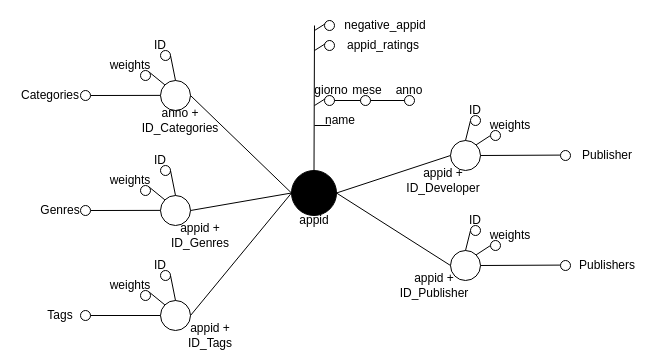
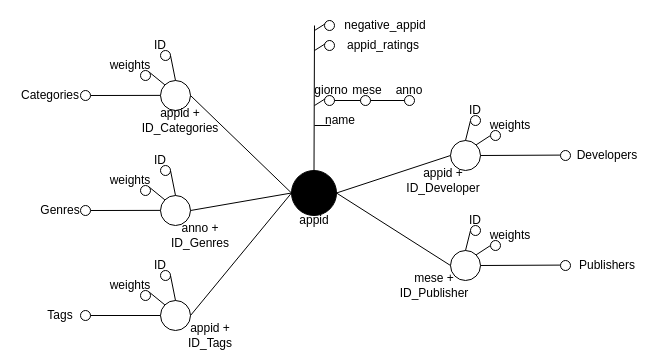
- <mxCell id="45" value="anno + ID_Categories" style="text;html=1;strokeColor=none;fillColor=none;align=center;verticalAlign=middle;whiteSpace=wrap;rounded=0;" parent="1" vertex="1"><mxGeometry x="150" y="115" width="60" height="10" as="geometry" /></mxCell>
+ <mxCell id="45" value="appid + ID_Categories" style="text;html=1;strokeColor=none;fillColor=none;align=center;verticalAlign=middle;whiteSpace=wrap;rounded=0;" parent="1" vertex="1"><mxGeometry x="150" y="115" width="60" height="10" as="geometry" /></mxCell>
- <mxCell id="65" value="Publisher" style="text;html=1;strokeColor=none;fillColor=none;align=center;verticalAlign=middle;whiteSpace=wrap;rounded=0;" parent="1" vertex="1"><mxGeometry x="577" y="150" width="60" height="10" as="geometry" /></mxCell>
+ <mxCell id="65" value="Developers" style="text;html=1;strokeColor=none;fillColor=none;align=center;verticalAlign=middle;whiteSpace=wrap;rounded=0;" parent="1" vertex="1"><mxGeometry x="577" y="150" width="60" height="10" as="geometry" /></mxCell>
- <mxCell id="49" value="appid + ID_Genres" style="text;html=1;strokeColor=none;fillColor=none;align=center;verticalAlign=middle;whiteSpace=wrap;rounded=0;" parent="1" vertex="1"><mxGeometry x="170" y="230" width="60" height="10" as="geometry" /></mxCell>
+ <mxCell id="49" value="anno + ID_Genres" style="text;html=1;strokeColor=none;fillColor=none;align=center;verticalAlign=middle;whiteSpace=wrap;rounded=0;" parent="1" vertex="1"><mxGeometry x="170" y="230" width="60" height="10" as="geometry" /></mxCell>
- <mxCell id="62" value="appid + ID_Publisher" style="text;html=1;strokeColor=none;fillColor=none;align=center;verticalAlign=middle;whiteSpace=wrap;rounded=0;" parent="1" vertex="1"><mxGeometry x="404" y="280" width="60" height="10" as="geometry" /></mxCell>
+ <mxCell id="62" value="mese + ID_Publisher" style="text;html=1;strokeColor=none;fillColor=none;align=center;verticalAlign=middle;whiteSpace=wrap;rounded=0;" parent="1" vertex="1"><mxGeometry x="404" y="280" width="60" height="10" as="geometry" /></mxCell>
